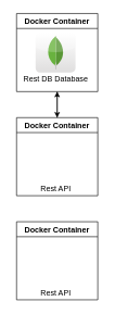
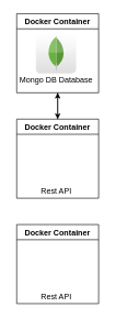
- <mxCell id="5" value="Rest DB Database" style="text;html=1;align=center;verticalAlign=middle;resizable=0;points=[];autosize=1;strokeColor=none;" vertex="1" parent="3"><mxGeometry x="-5" y="90.72" width="130" height="20" as="geometry" /></mxCell>
+ <mxCell id="5" value="Mongo DB Database" style="text;html=1;align=center;verticalAlign=middle;resizable=0;points=[];autosize=1;strokeColor=none;" vertex="1" parent="3"><mxGeometry x="-5" y="90.72" width="130" height="20" as="geometry" /></mxCell>
